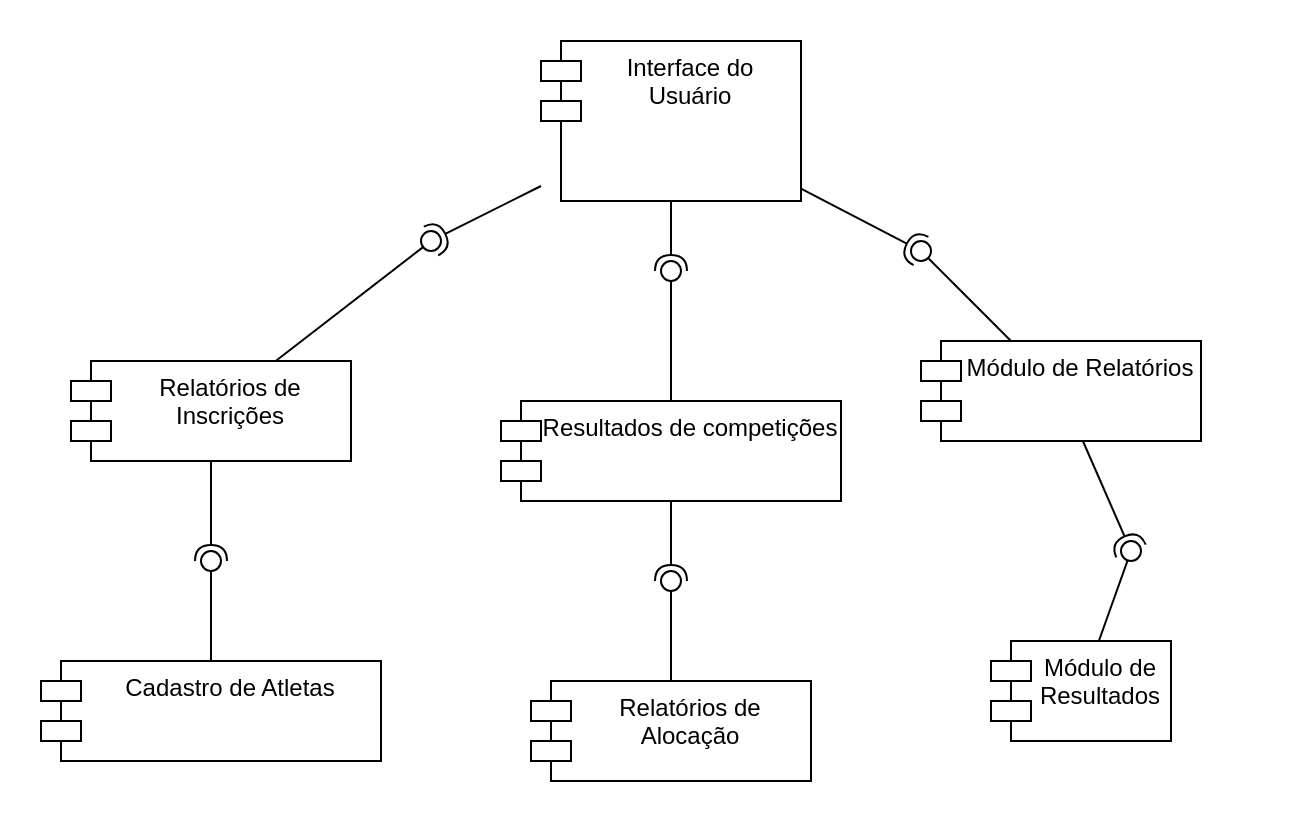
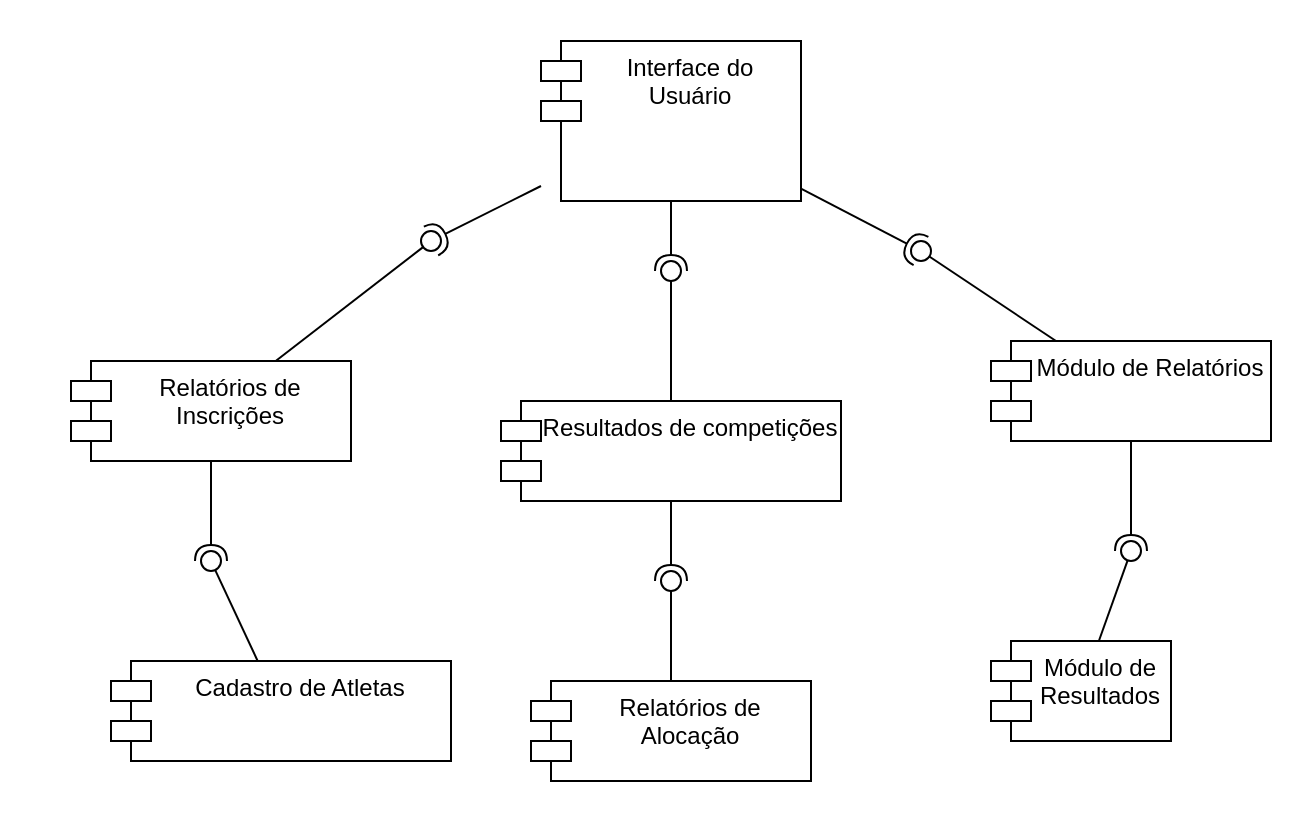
- <mxCell id="5" value="Módulo de Relatórios" style="shape=module;align=left;spacingLeft=20;align=center;verticalAlign=top;whiteSpace=wrap;html=1;" vertex="1" parent="1"><mxGeometry x="460" y="170" width="140" height="50" as="geometry" /></mxCell>
+ <mxCell id="5" value="Módulo de Relatórios" style="shape=module;align=left;spacingLeft=20;align=center;verticalAlign=top;whiteSpace=wrap;html=1;" vertex="1" parent="1"><mxGeometry x="495" y="170" width="140" height="50" as="geometry" /></mxCell>
- <mxCell id="8" value="Cadastro de Atletas" style="shape=module;align=left;spacingLeft=20;align=center;verticalAlign=top;whiteSpace=wrap;html=1;" vertex="1" parent="1"><mxGeometry x="20" y="330" width="170" height="50" as="geometry" /></mxCell>
+ <mxCell id="8" value="Cadastro de Atletas" style="shape=module;align=left;spacingLeft=20;align=center;verticalAlign=top;whiteSpace=wrap;html=1;" vertex="1" parent="1"><mxGeometry x="55" y="330" width="170" height="50" as="geometry" /></mxCell>
